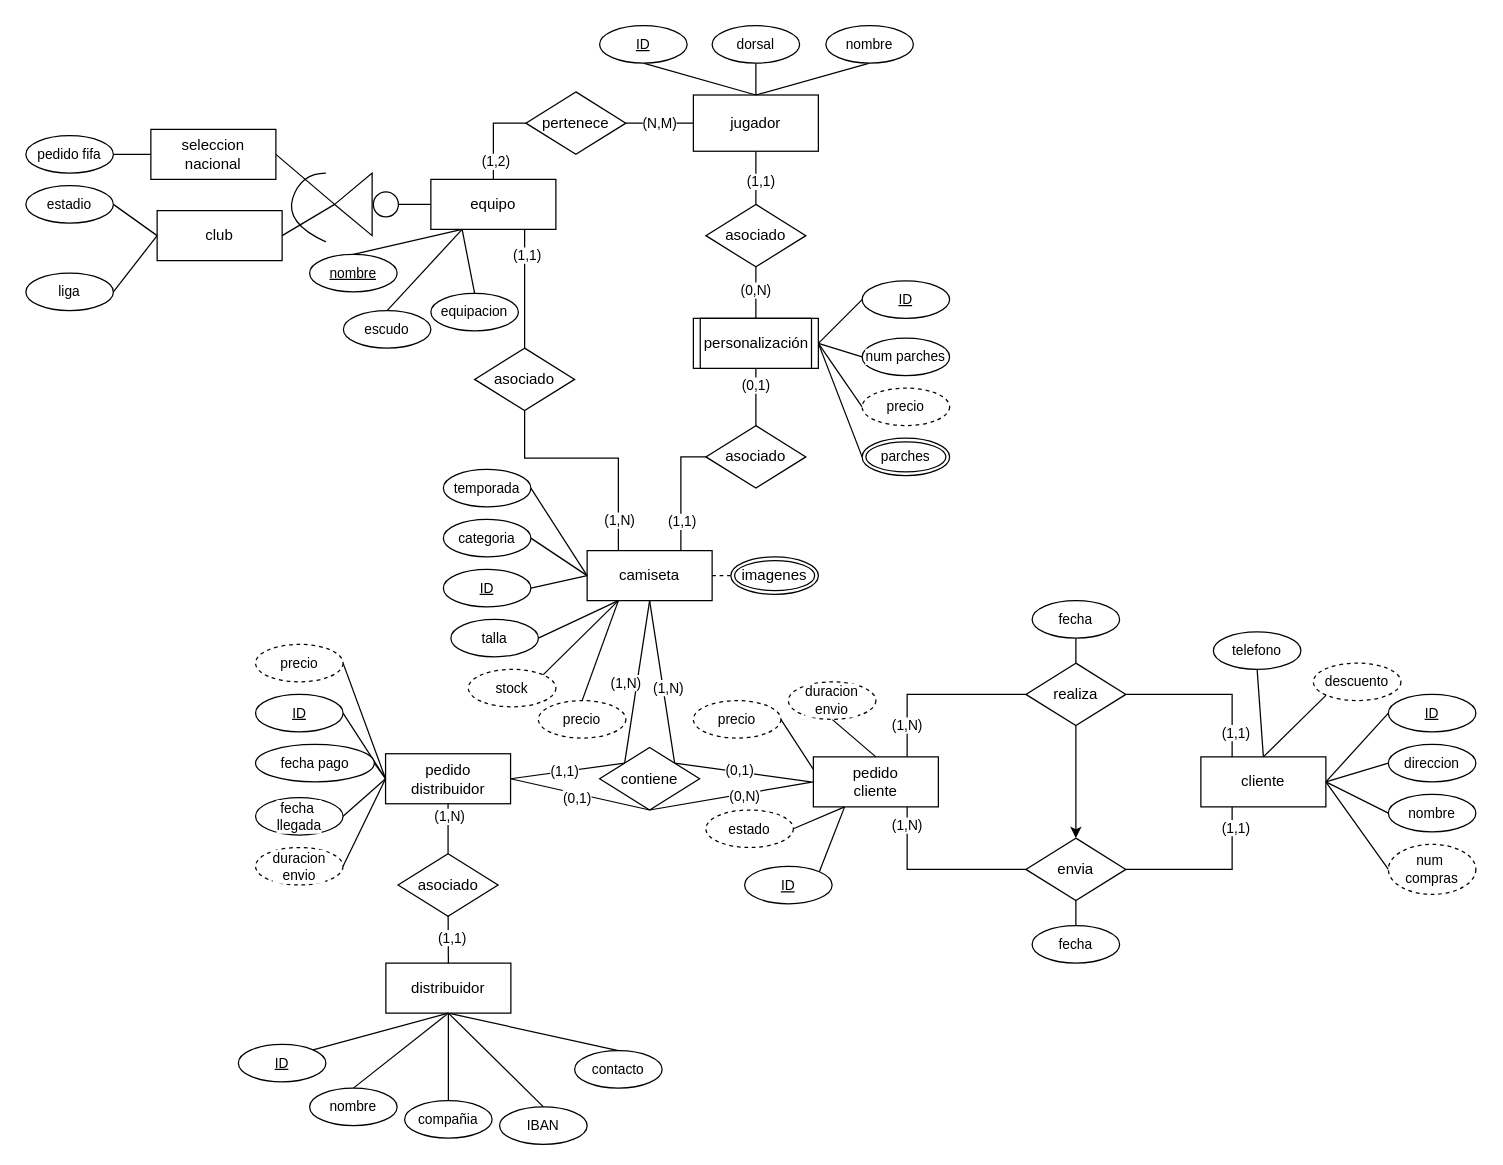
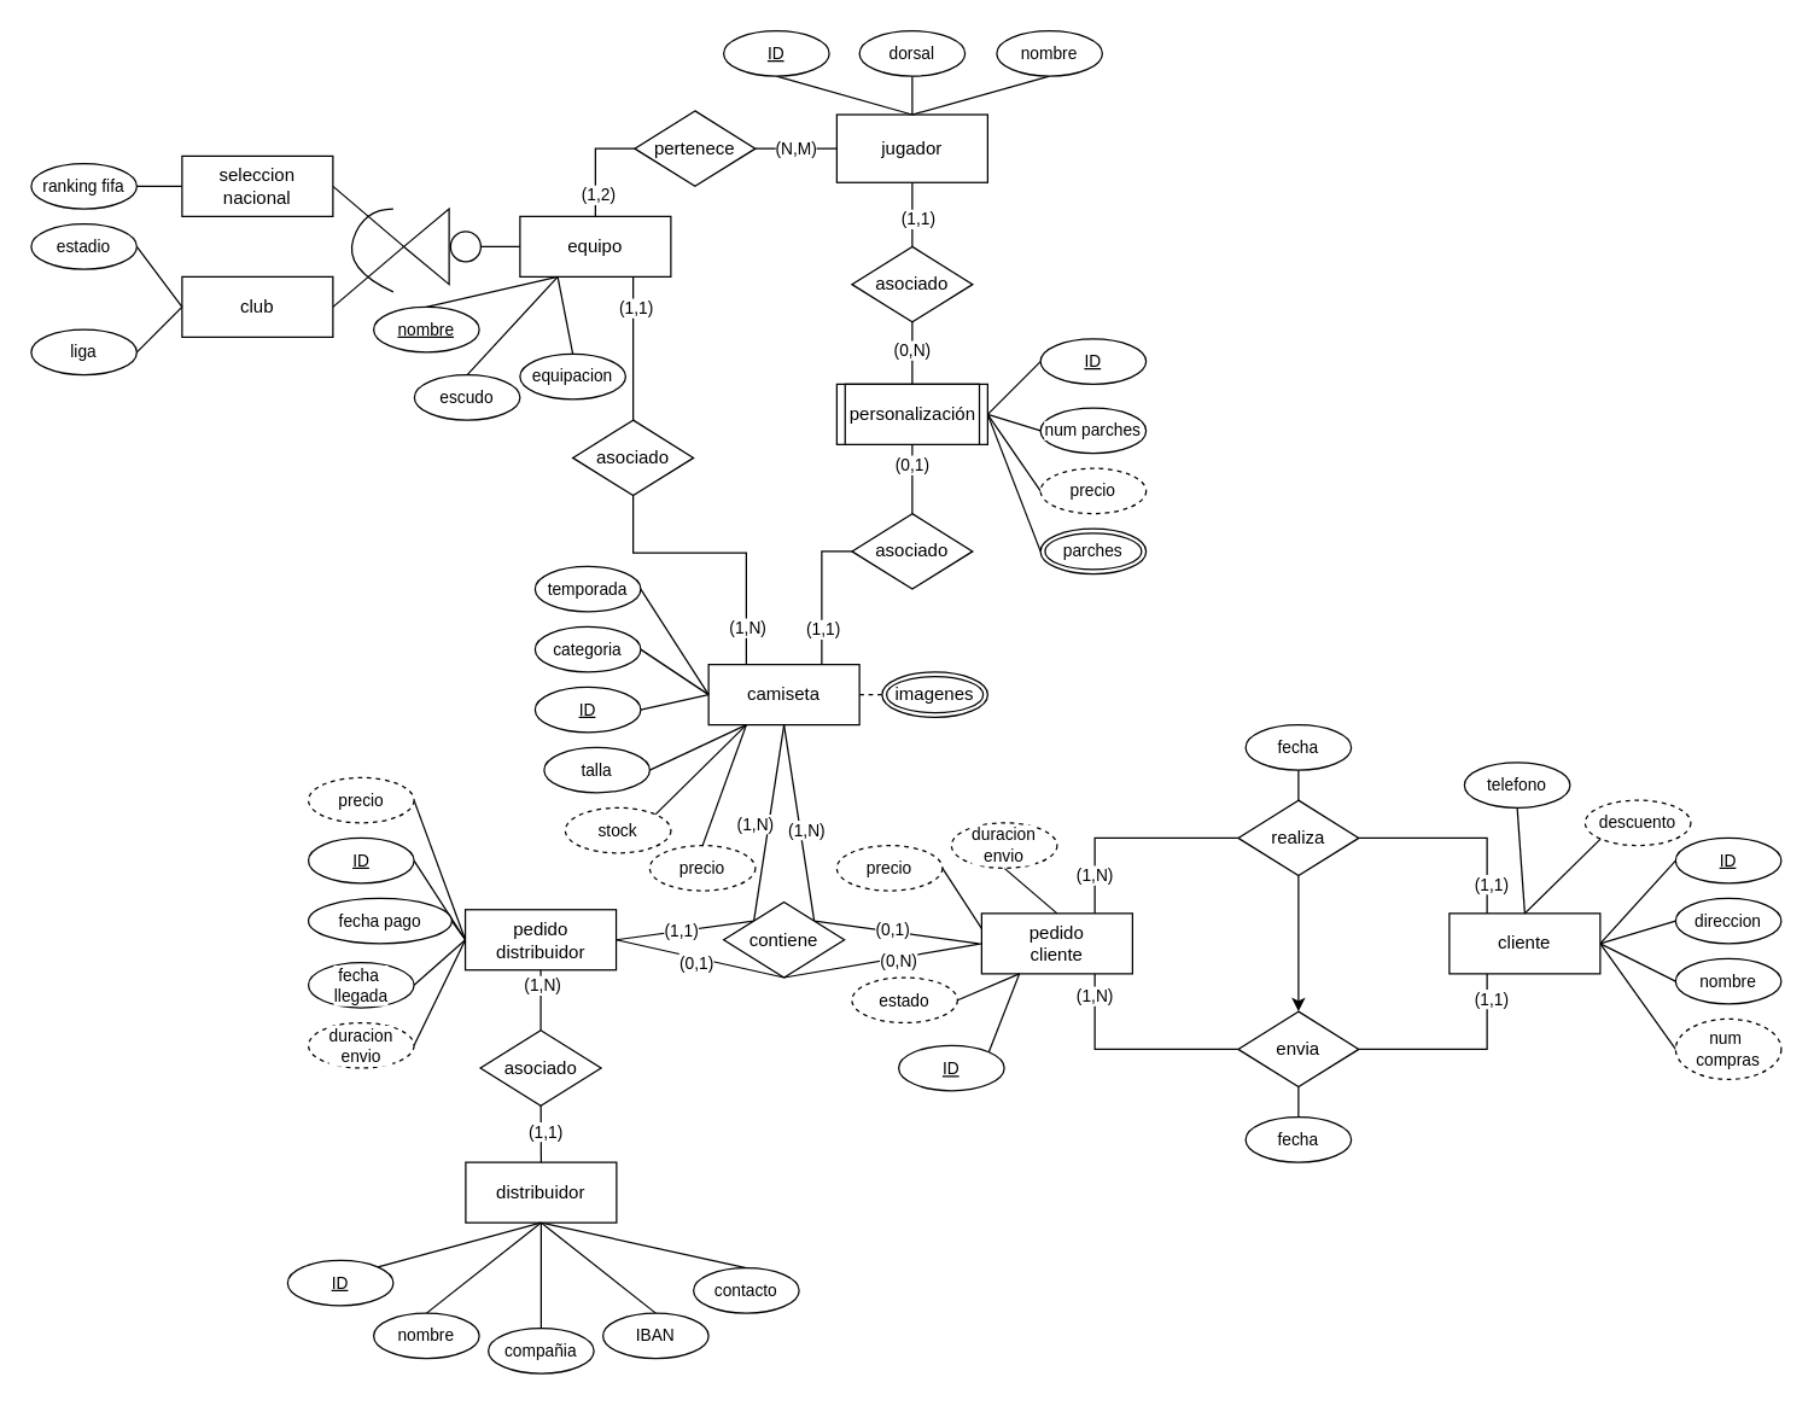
- <mxCell id="79" value="pedido fifa" style="ellipse;whiteSpace=wrap;html=1;align=center;fontFamily=Helvetica;fontSize=11;fontColor=default;labelBackgroundColor=default;" vertex="1" parent="1"><mxGeometry x="20" y="108" width="70" height="30" as="geometry" /></mxCell>
+ <mxCell id="79" value="ranking fifa" style="ellipse;whiteSpace=wrap;html=1;align=center;fontFamily=Helvetica;fontSize=11;fontColor=default;labelBackgroundColor=default;" vertex="1" parent="1"><mxGeometry x="20" y="108" width="70" height="30" as="geometry" /></mxCell>
- <mxCell id="58" value="club" style="whiteSpace=wrap;html=1;align=center;direction=east;flipH=0;flipV=0;" vertex="1" parent="1"><mxGeometry x="125" y="168" width="100" height="40" as="geometry" /></mxCell>
+ <mxCell id="58" value="club" style="whiteSpace=wrap;html=1;align=center;direction=east;flipH=0;flipV=0;" vertex="1" parent="1"><mxGeometry x="120" y="183" width="100" height="40" as="geometry" /></mxCell>
- <mxCell id="64" value="IBAN" style="ellipse;whiteSpace=wrap;html=1;align=center;fontFamily=Helvetica;fontSize=11;fontColor=default;labelBackgroundColor=default;" vertex="1" parent="1"><mxGeometry x="399" y="885" width="70" height="30" as="geometry" /></mxCell>
+ <mxCell id="64" value="IBAN" style="ellipse;whiteSpace=wrap;html=1;align=center;fontFamily=Helvetica;fontSize=11;fontColor=default;labelBackgroundColor=default;" vertex="1" parent="1"><mxGeometry x="399" y="870" width="70" height="30" as="geometry" /></mxCell>
